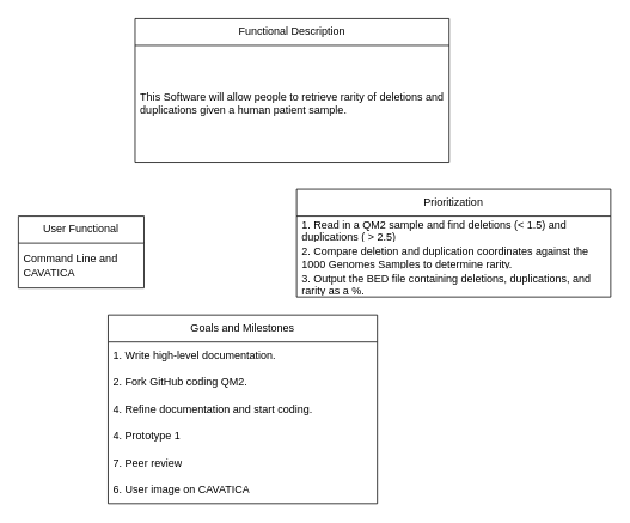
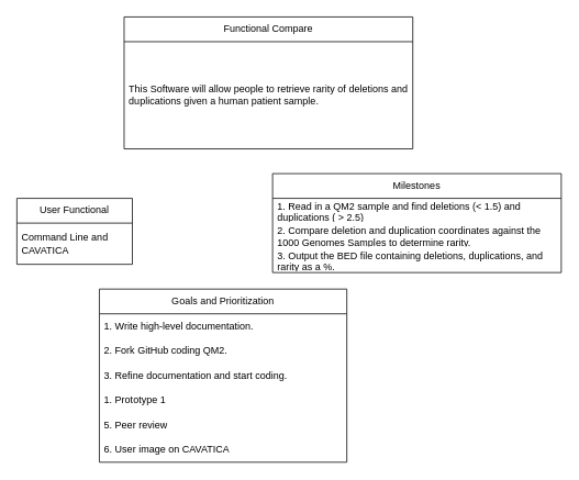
- <mxCell id="2" value="Functional Description" style="swimlane;fontStyle=0;childLayout=stackLayout;horizontal=1;startSize=30;horizontalStack=0;resizeParent=1;resizeParentMax=0;resizeLast=0;collapsible=1;marginBottom=0;whiteSpace=wrap;html=1;" vertex="1" parent="1"><mxGeometry x="150" y="20" width="350" height="160" as="geometry" /></mxCell>
+ <mxCell id="2" value="Functional Compare" style="swimlane;fontStyle=0;childLayout=stackLayout;horizontal=1;startSize=30;horizontalStack=0;resizeParent=1;resizeParentMax=0;resizeLast=0;collapsible=1;marginBottom=0;whiteSpace=wrap;html=1;" vertex="1" parent="1"><mxGeometry x="150" y="20" width="350" height="160" as="geometry" /></mxCell>
- <mxCell id="6" value="Prioritization" style="swimlane;fontStyle=0;childLayout=stackLayout;horizontal=1;startSize=30;horizontalStack=0;resizeParent=1;resizeParentMax=0;resizeLast=0;collapsible=1;marginBottom=0;whiteSpace=wrap;html=1;" vertex="1" parent="1"><mxGeometry x="330" y="210" width="350" height="120" as="geometry" /></mxCell>
+ <mxCell id="6" value="Milestones" style="swimlane;fontStyle=0;childLayout=stackLayout;horizontal=1;startSize=30;horizontalStack=0;resizeParent=1;resizeParentMax=0;resizeLast=0;collapsible=1;marginBottom=0;whiteSpace=wrap;html=1;" vertex="1" parent="1"><mxGeometry x="330" y="210" width="350" height="120" as="geometry" /></mxCell>
- <mxCell id="10" value="Goals and Milestones" style="swimlane;fontStyle=0;childLayout=stackLayout;horizontal=1;startSize=30;horizontalStack=0;resizeParent=1;resizeParentMax=0;resizeLast=0;collapsible=1;marginBottom=0;whiteSpace=wrap;html=1;" vertex="1" parent="1"><mxGeometry x="120" y="350" width="300" height="210" as="geometry" /></mxCell>
+ <mxCell id="10" value="Goals and Prioritization" style="swimlane;fontStyle=0;childLayout=stackLayout;horizontal=1;startSize=30;horizontalStack=0;resizeParent=1;resizeParentMax=0;resizeLast=0;collapsible=1;marginBottom=0;whiteSpace=wrap;html=1;" vertex="1" parent="1"><mxGeometry x="120" y="350" width="300" height="210" as="geometry" /></mxCell>
- <mxCell id="13" value="4. Refine documentation and start coding.&amp;nbsp;" style="text;strokeColor=none;fillColor=none;align=left;verticalAlign=middle;spacingLeft=4;spacingRight=4;overflow=hidden;points=[[0,0.5],[1,0.5]];portConstraint=eastwest;rotatable=0;whiteSpace=wrap;html=1;" vertex="1" parent="10"><mxGeometry y="90" width="300" height="30" as="geometry" /></mxCell>
+ <mxCell id="13" value="3. Refine documentation and start coding.&amp;nbsp;" style="text;strokeColor=none;fillColor=none;align=left;verticalAlign=middle;spacingLeft=4;spacingRight=4;overflow=hidden;points=[[0,0.5],[1,0.5]];portConstraint=eastwest;rotatable=0;whiteSpace=wrap;html=1;" vertex="1" parent="10"><mxGeometry y="90" width="300" height="30" as="geometry" /></mxCell>
- <mxCell id="14" value="4. Prototype 1" style="text;strokeColor=none;fillColor=none;align=left;verticalAlign=middle;spacingLeft=4;spacingRight=4;overflow=hidden;points=[[0,0.5],[1,0.5]];portConstraint=eastwest;rotatable=0;whiteSpace=wrap;html=1;" vertex="1" parent="10"><mxGeometry y="120" width="300" height="30" as="geometry" /></mxCell>
+ <mxCell id="14" value="1. Prototype 1" style="text;strokeColor=none;fillColor=none;align=left;verticalAlign=middle;spacingLeft=4;spacingRight=4;overflow=hidden;points=[[0,0.5],[1,0.5]];portConstraint=eastwest;rotatable=0;whiteSpace=wrap;html=1;" vertex="1" parent="10"><mxGeometry y="120" width="300" height="30" as="geometry" /></mxCell>
- <mxCell id="15" value="7. Peer review" style="text;strokeColor=none;fillColor=none;align=left;verticalAlign=middle;spacingLeft=4;spacingRight=4;overflow=hidden;points=[[0,0.5],[1,0.5]];portConstraint=eastwest;rotatable=0;whiteSpace=wrap;html=1;" vertex="1" parent="10"><mxGeometry y="150" width="300" height="30" as="geometry" /></mxCell>
+ <mxCell id="15" value="5. Peer review" style="text;strokeColor=none;fillColor=none;align=left;verticalAlign=middle;spacingLeft=4;spacingRight=4;overflow=hidden;points=[[0,0.5],[1,0.5]];portConstraint=eastwest;rotatable=0;whiteSpace=wrap;html=1;" vertex="1" parent="10"><mxGeometry y="150" width="300" height="30" as="geometry" /></mxCell>
